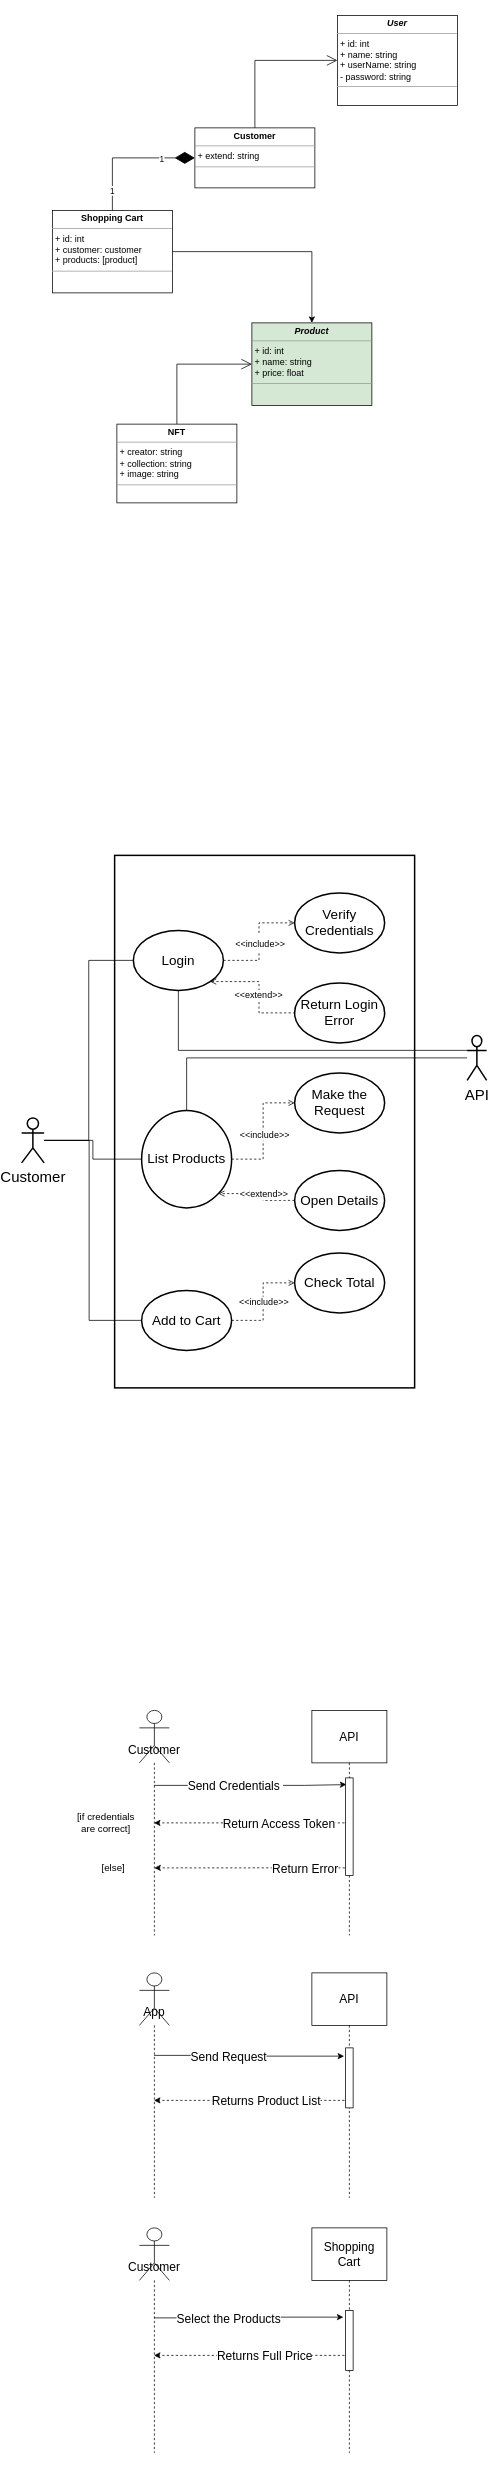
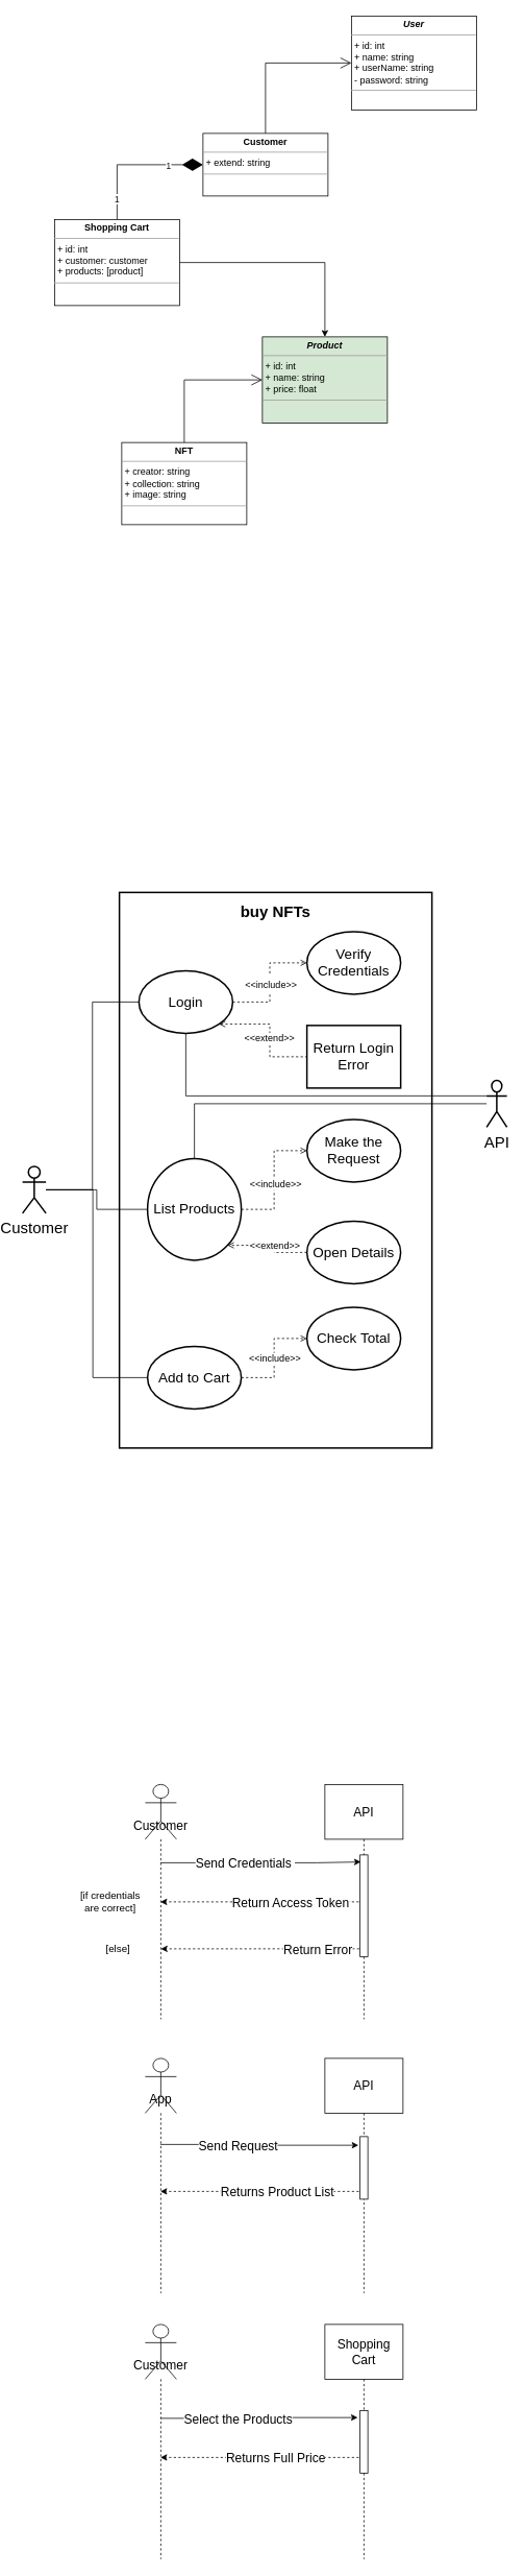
+ <mxCell id="18" value="buy NFTs" style="text;align=center;fontStyle=1;verticalAlign=middle;spacingLeft=3;spacingRight=3;strokeColor=none;rotatable=0;points=[[0,0.5],[1,0.5]];portConstraint=eastwest;fontSize=20;" parent="1" vertex="1"><mxGeometry x="304" y="1150" width="80" height="26" as="geometry" /></mxCell>
- <mxCell id="34" value="Return Login Error" style="ellipse;whiteSpace=wrap;html=1;fontSize=18;strokeWidth=2;" parent="1" vertex="1"><mxGeometry x="384" y="1310" width="120" height="80" as="geometry" /></mxCell>
+ <mxCell id="34" value="Return Login Error" style="whiteSpace=wrap;html=1;fontSize=18;strokeWidth=2;rounded=0;" parent="1" vertex="1"><mxGeometry x="384" y="1310" width="120" height="80" as="geometry" /></mxCell>
